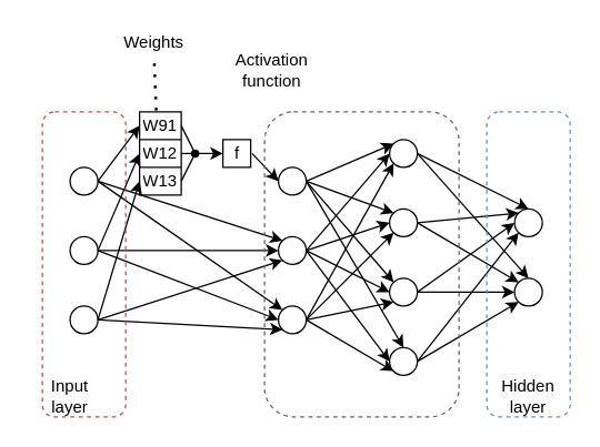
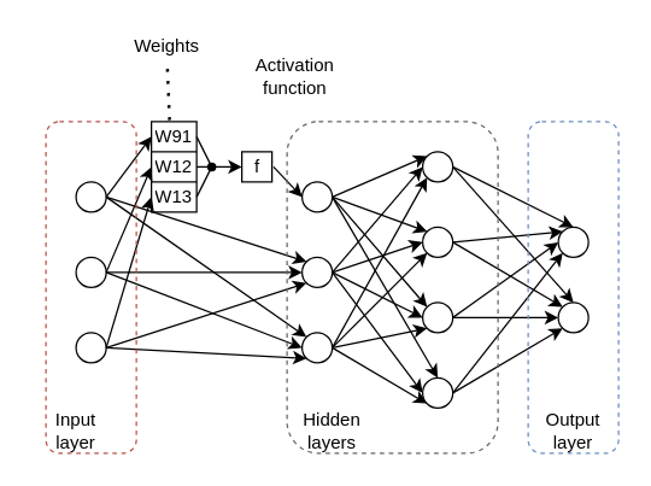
+ <mxCell id="59" value="&lt;div&gt;Hidden&lt;/div&gt;&lt;div&gt;layers&lt;br&gt;&lt;/div&gt;" style="text;html=1;strokeColor=none;fillColor=none;align=center;verticalAlign=middle;whiteSpace=wrap;rounded=0;dashed=1;" vertex="1" parent="1"><mxGeometry x="190" y="270" width="60" height="30" as="geometry" /></mxCell>
- <mxCell id="58" value="&lt;div&gt;Hidden&lt;/div&gt;&lt;div&gt;layer&lt;br&gt;&lt;/div&gt;" style="text;html=1;strokeColor=none;fillColor=none;align=center;verticalAlign=middle;whiteSpace=wrap;rounded=0;dashed=1;" vertex="1" parent="1"><mxGeometry x="350" y="270" width="60" height="30" as="geometry" /></mxCell>
+ <mxCell id="58" value="&lt;div&gt;Output&lt;/div&gt;&lt;div&gt;layer&lt;br&gt;&lt;/div&gt;" style="text;html=1;strokeColor=none;fillColor=none;align=center;verticalAlign=middle;whiteSpace=wrap;rounded=0;dashed=1;" vertex="1" parent="1"><mxGeometry x="350" y="270" width="60" height="30" as="geometry" /></mxCell>
